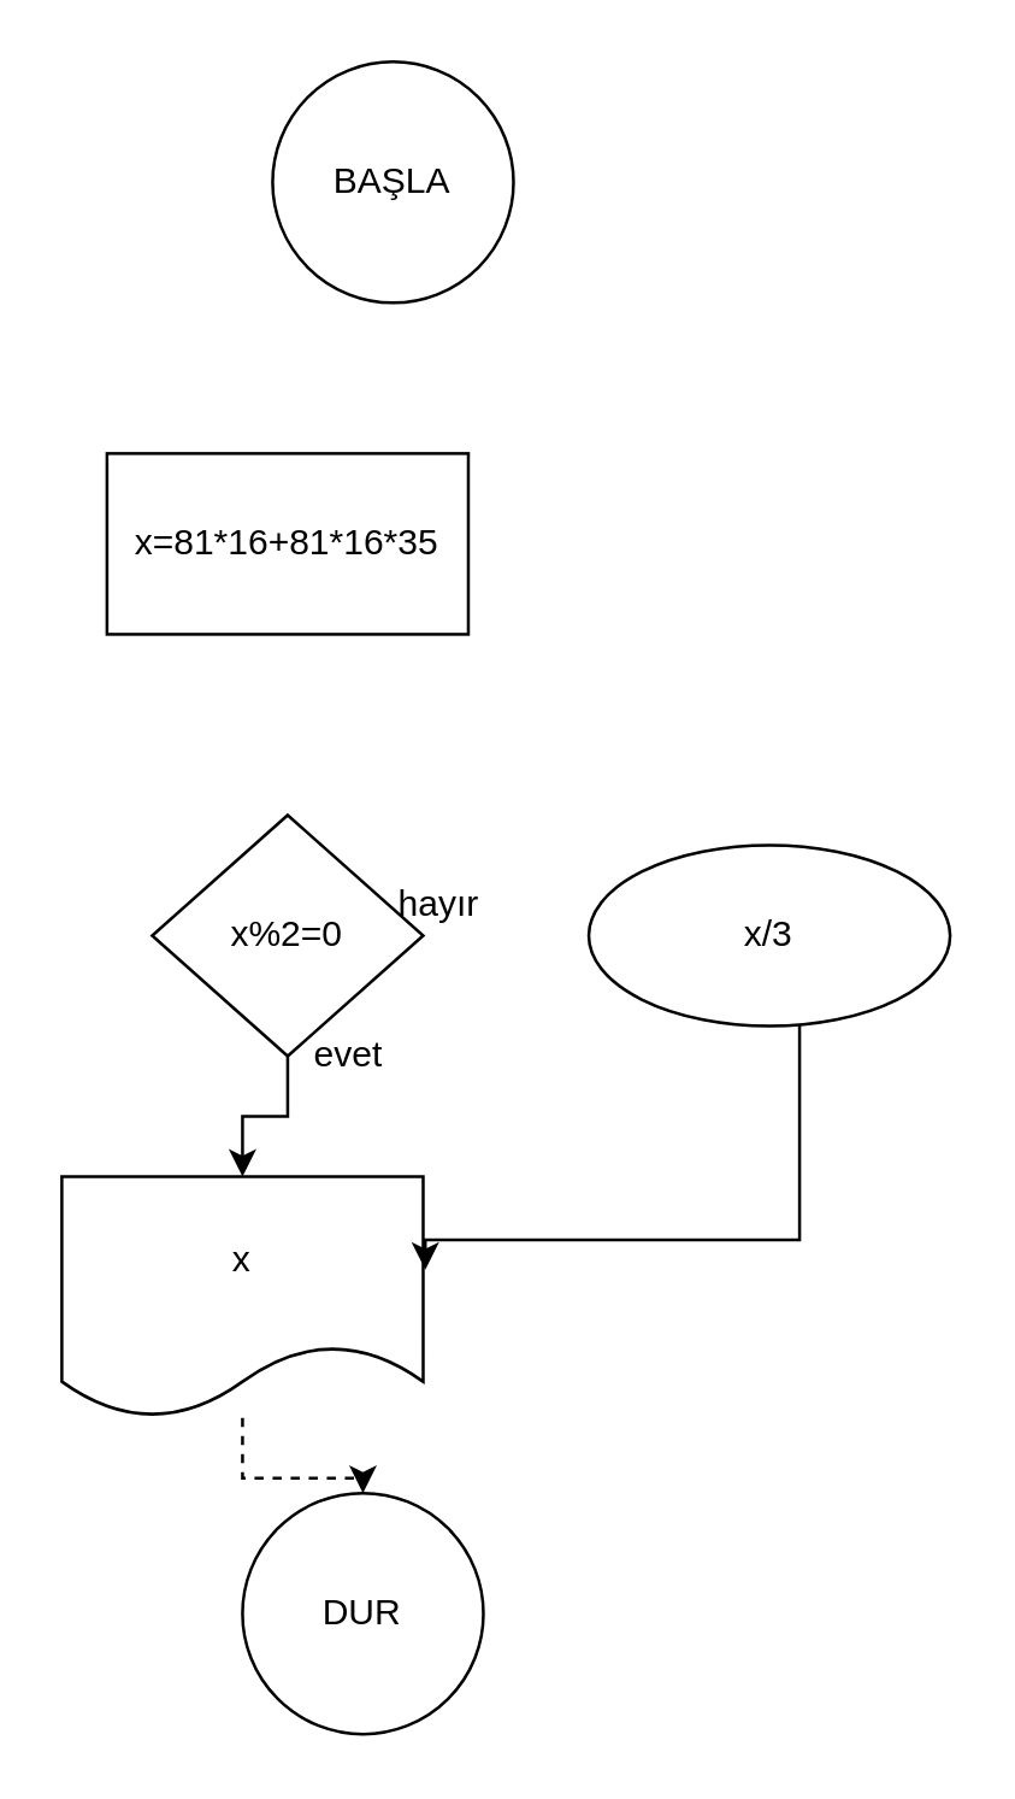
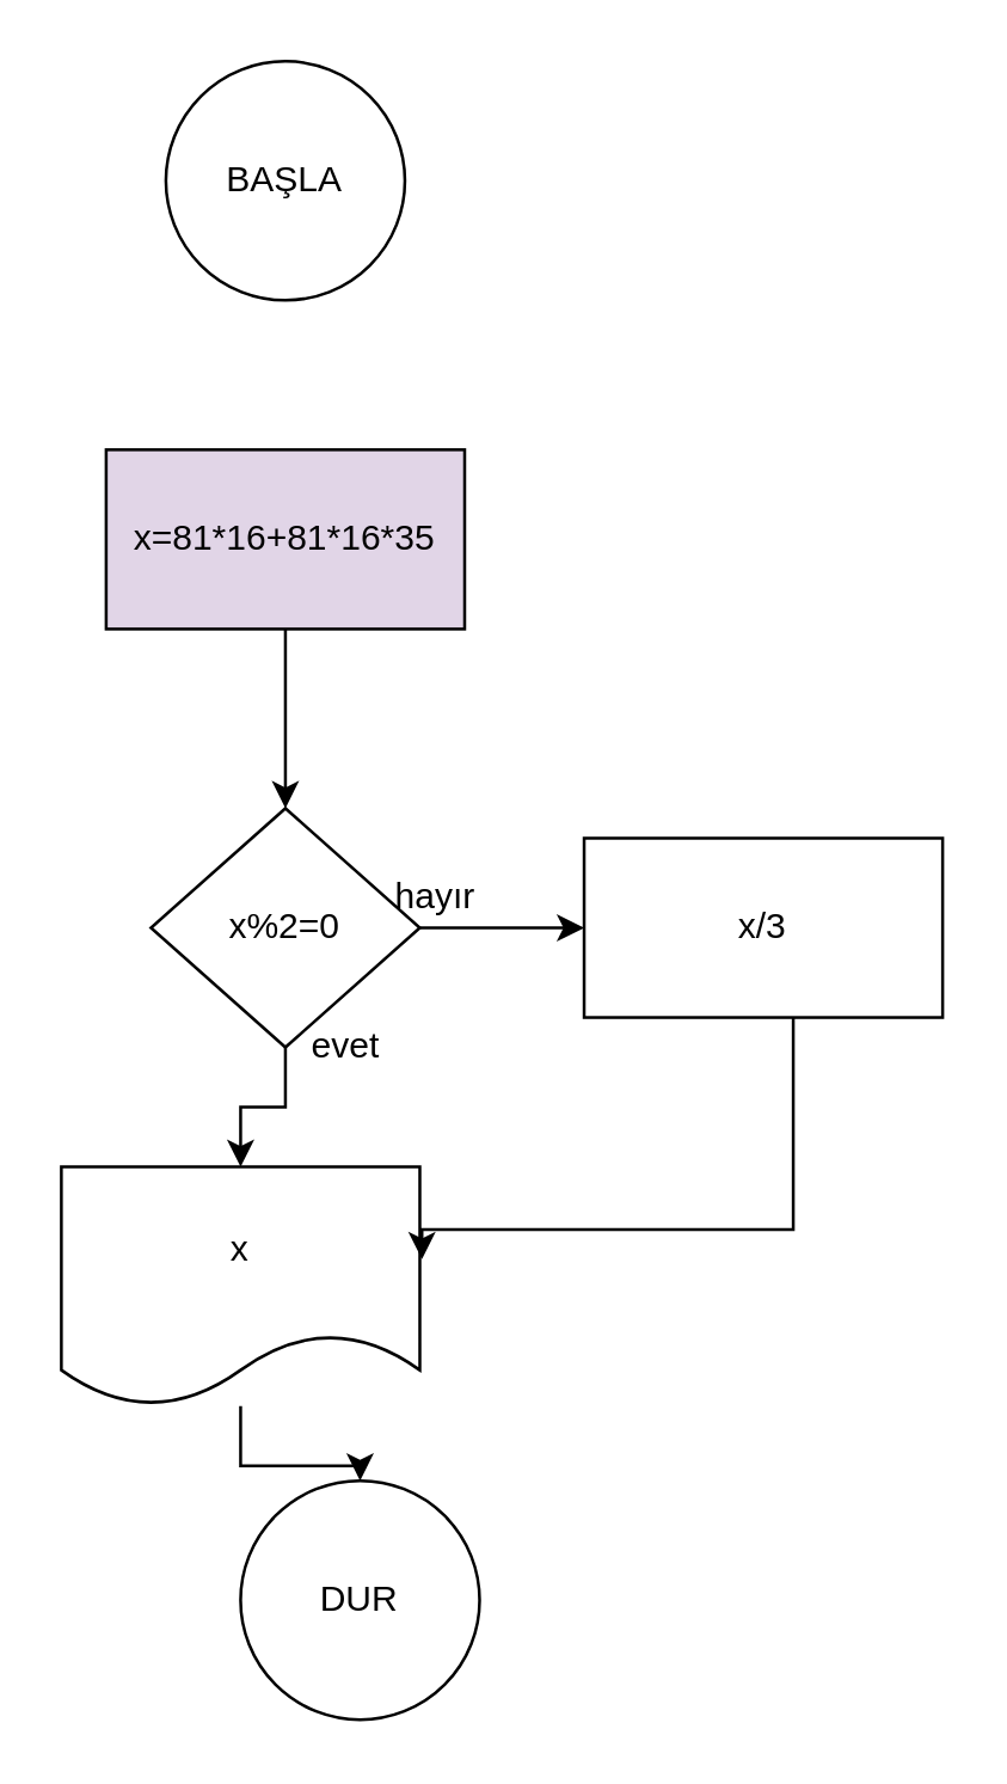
- <mxCell id="5" value="BAŞLA" style="ellipse;whiteSpace=wrap;html=1;aspect=fixed;" vertex="1" parent="1"><mxGeometry x="90" y="20" width="80" height="80" as="geometry" /></mxCell>
+ <mxCell id="5" value="BAŞLA" style="ellipse;whiteSpace=wrap;html=1;aspect=fixed;" vertex="1" parent="1"><mxGeometry x="55" y="20" width="80" height="80" as="geometry" /></mxCell>
- <mxCell id="3" value="x=81*16+81*16*35" style="rounded=0;whiteSpace=wrap;html=1;" vertex="1" parent="1"><mxGeometry x="35" y="150" width="120" height="60" as="geometry" /></mxCell>
+ <mxCell id="3" value="x=81*16+81*16*35" style="rounded=0;whiteSpace=wrap;html=1;fillColor=#e1d5e7;" vertex="1" parent="1"><mxGeometry x="35" y="150" width="120" height="60" as="geometry" /></mxCell>
+ <mxCell id="2" value="" style="edgeStyle=orthogonalEdgeStyle;rounded=0;orthogonalLoop=1;jettySize=auto;html=1;" edge="1" parent="1" source="3" target="8"><mxGeometry relative="1" as="geometry" /></mxCell>
+ <mxCell id="7" value="" style="edgeStyle=orthogonalEdgeStyle;rounded=0;orthogonalLoop=1;jettySize=auto;html=1;" edge="1" parent="1" source="8" target="12"><mxGeometry relative="1" as="geometry" /></mxCell>
- <mxCell id="12" value="x/3" style="ellipse;whiteSpace=wrap;html=1;" vertex="1" parent="1"><mxGeometry x="195" y="280" width="120" height="60" as="geometry" /></mxCell>
+ <mxCell id="12" value="x/3" style="whiteSpace=wrap;html=1;" vertex="1" parent="1"><mxGeometry x="195" y="280" width="120" height="60" as="geometry" /></mxCell>
- <mxCell id="9" value="" style="edgeStyle=orthogonalEdgeStyle;rounded=0;orthogonalLoop=1;jettySize=auto;html=1;dashed=1;" edge="1" parent="1" source="10" target="4"><mxGeometry relative="1" as="geometry" /></mxCell>
+ <mxCell id="9" value="" style="edgeStyle=orthogonalEdgeStyle;rounded=0;orthogonalLoop=1;jettySize=auto;html=1;" edge="1" parent="1" source="10" target="4"><mxGeometry relative="1" as="geometry" /></mxCell>
